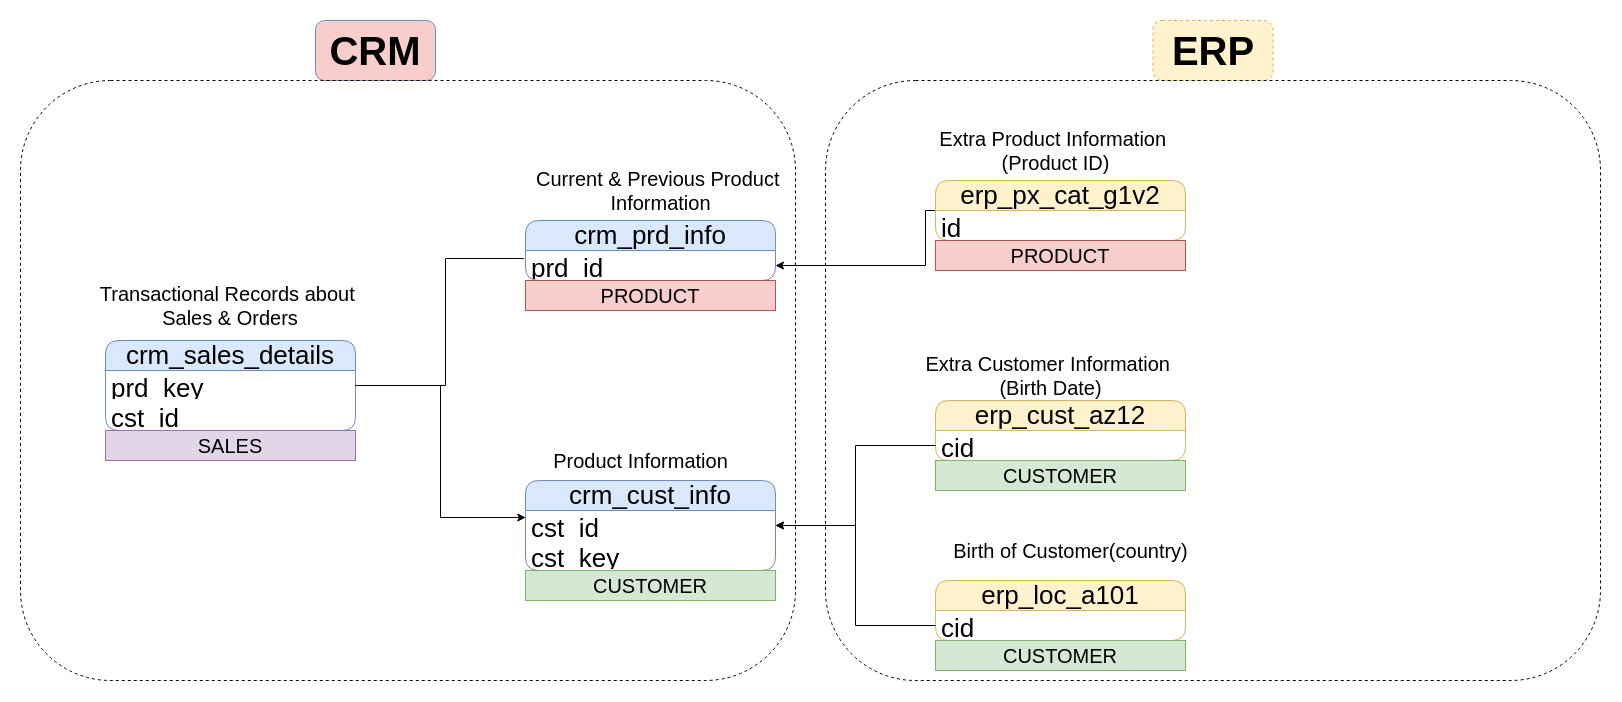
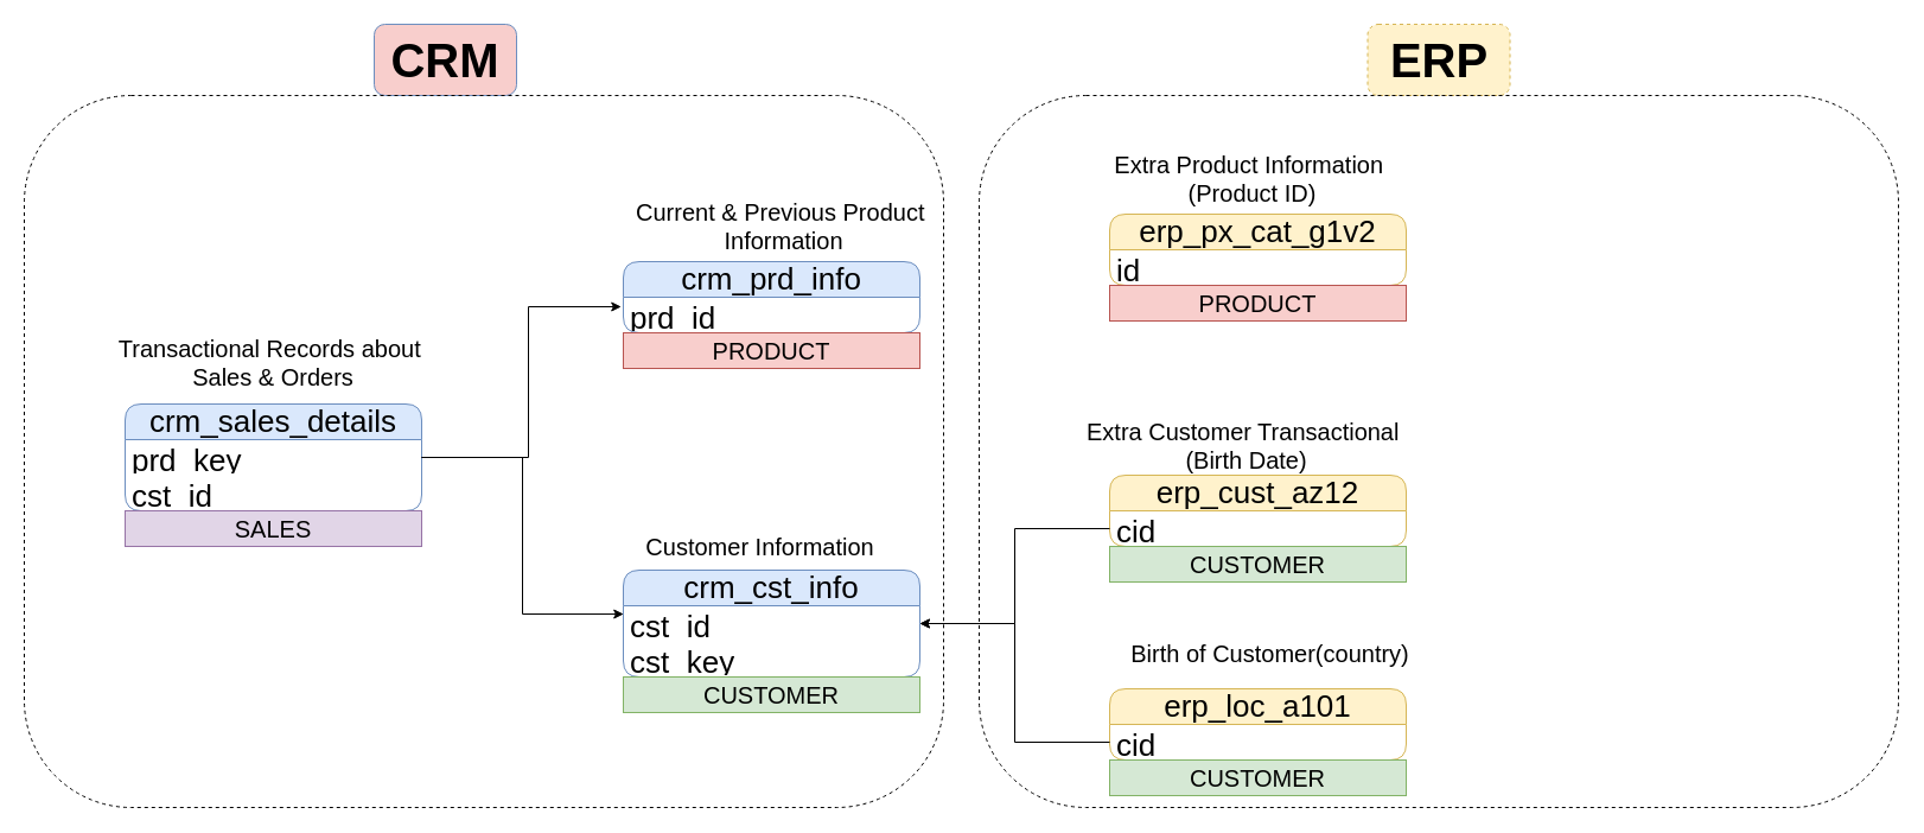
- <mxCell id="14" style="edgeStyle=orthogonalEdgeStyle;rounded=0;orthogonalLoop=1;jettySize=auto;html=1;entryX=-0.007;entryY=0.267;entryDx=0;entryDy=0;entryPerimeter=0;endArrow=none;" parent="1" source="9" target="7" edge="1"><mxGeometry relative="1" as="geometry"><Array as="points"><mxPoint x="445" y="385" /><mxPoint x="445" y="258" /></Array></mxGeometry></mxCell>
+ <mxCell id="14" style="edgeStyle=orthogonalEdgeStyle;rounded=0;orthogonalLoop=1;jettySize=auto;html=1;entryX=-0.007;entryY=0.267;entryDx=0;entryDy=0;entryPerimeter=0;" parent="1" source="9" target="7" edge="1"><mxGeometry relative="1" as="geometry"><Array as="points"><mxPoint x="445" y="385" /><mxPoint x="445" y="258" /></Array></mxGeometry></mxCell>
- <mxCell id="21" style="edgeStyle=orthogonalEdgeStyle;rounded=0;orthogonalLoop=1;jettySize=auto;html=1;entryX=1;entryY=0.5;entryDx=0;entryDy=0;" parent="1" source="22" target="7" edge="1"><mxGeometry relative="1" as="geometry"><Array as="points"><mxPoint x="925" y="210" /><mxPoint x="925" y="265" /></Array></mxGeometry></mxCell>
- <mxCell id="17" value="&lt;span style=&quot;font-size: 20px;&quot;&gt;Extra Customer Information&amp;nbsp;&lt;/span&gt;&lt;div&gt;&lt;span style=&quot;font-size: 20px;&quot;&gt;(Birth Date)&lt;/span&gt;&lt;/div&gt;" style="text;html=1;align=center;verticalAlign=middle;resizable=0;points=[];autosize=1;strokeColor=none;fillColor=none;" parent="1" vertex="1"><mxGeometry x="915" y="345" width="270" height="60" as="geometry" /></mxCell>
+ <mxCell id="17" value="&lt;span style=&quot;font-size: 20px;&quot;&gt;Extra Customer Transactional&amp;nbsp;&lt;/span&gt;&lt;div&gt;&lt;span style=&quot;font-size: 20px;&quot;&gt;(Birth Date)&lt;/span&gt;&lt;/div&gt;" style="text;html=1;align=center;verticalAlign=middle;resizable=0;points=[];autosize=1;strokeColor=none;fillColor=none;" parent="1" vertex="1"><mxGeometry x="915" y="345" width="270" height="60" as="geometry" /></mxCell>
- <mxCell id="5" value="&lt;font style=&quot;font-size: 20px;&quot;&gt;Product Information&lt;/font&gt;" style="text;html=1;align=center;verticalAlign=middle;resizable=0;points=[];autosize=1;strokeColor=none;fillColor=none;" parent="1" vertex="1"><mxGeometry x="530" y="440" width="220" height="40" as="geometry" /></mxCell>
+ <mxCell id="5" value="&lt;font style=&quot;font-size: 20px;&quot;&gt;Customer Information&lt;/font&gt;" style="text;html=1;align=center;verticalAlign=middle;resizable=0;points=[];autosize=1;strokeColor=none;fillColor=none;" parent="1" vertex="1"><mxGeometry x="530" y="440" width="220" height="40" as="geometry" /></mxCell>
- <mxCell id="2" value="&lt;font&gt;crm_cust_info&lt;/font&gt;" style="swimlane;fontStyle=0;childLayout=stackLayout;horizontal=1;startSize=30;horizontalStack=0;resizeParent=1;resizeParentMax=0;resizeLast=0;collapsible=1;marginBottom=0;whiteSpace=wrap;html=1;rounded=1;fillColor=#dae8fc;strokeColor=#6c8ebf;fontSize=26;align=center;" parent="1" vertex="1"><mxGeometry x="525" y="480" width="250" height="90" as="geometry" /></mxCell>
+ <mxCell id="2" value="&lt;font&gt;crm_cst_info&lt;/font&gt;" style="swimlane;fontStyle=0;childLayout=stackLayout;horizontal=1;startSize=30;horizontalStack=0;resizeParent=1;resizeParentMax=0;resizeLast=0;collapsible=1;marginBottom=0;whiteSpace=wrap;html=1;rounded=1;fillColor=#dae8fc;strokeColor=#6c8ebf;fontSize=26;align=center;" parent="1" vertex="1"><mxGeometry x="525" y="480" width="250" height="90" as="geometry" /></mxCell>
